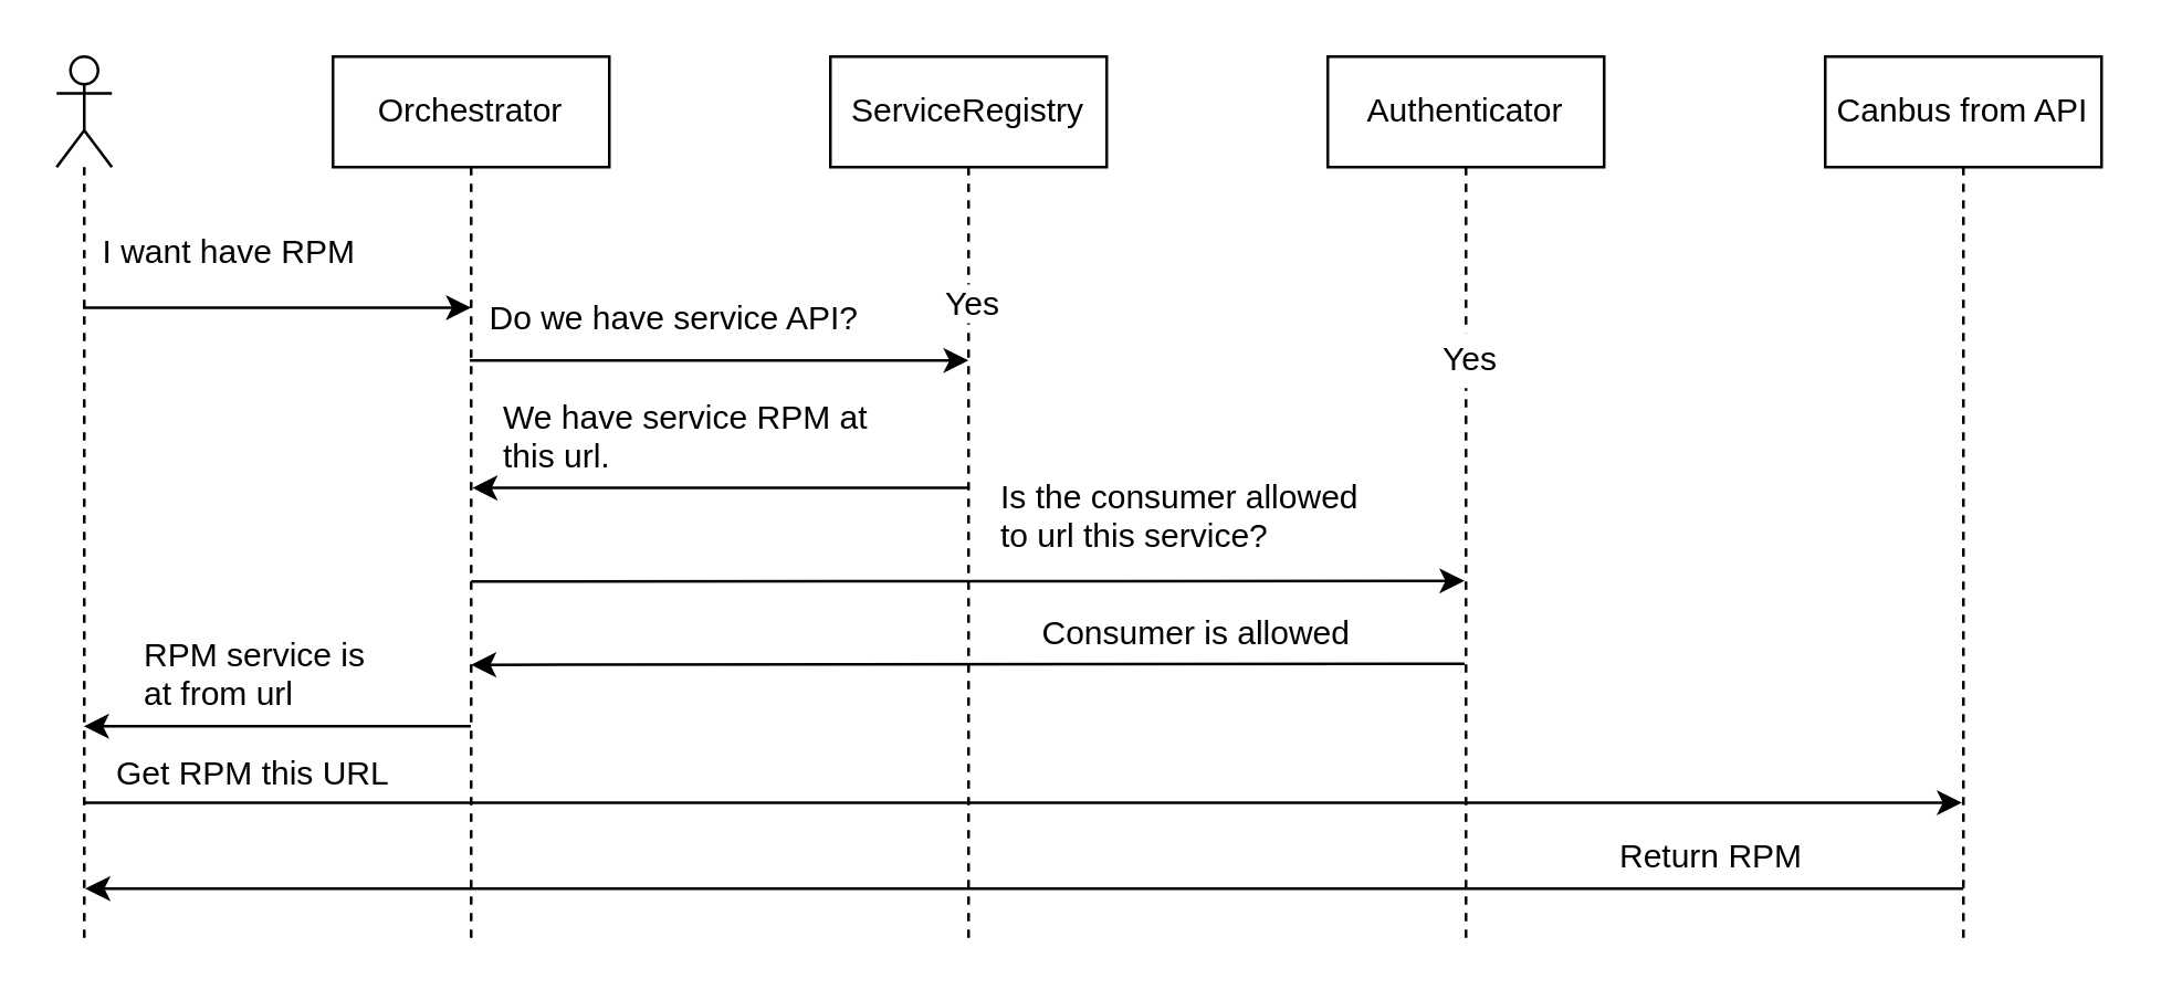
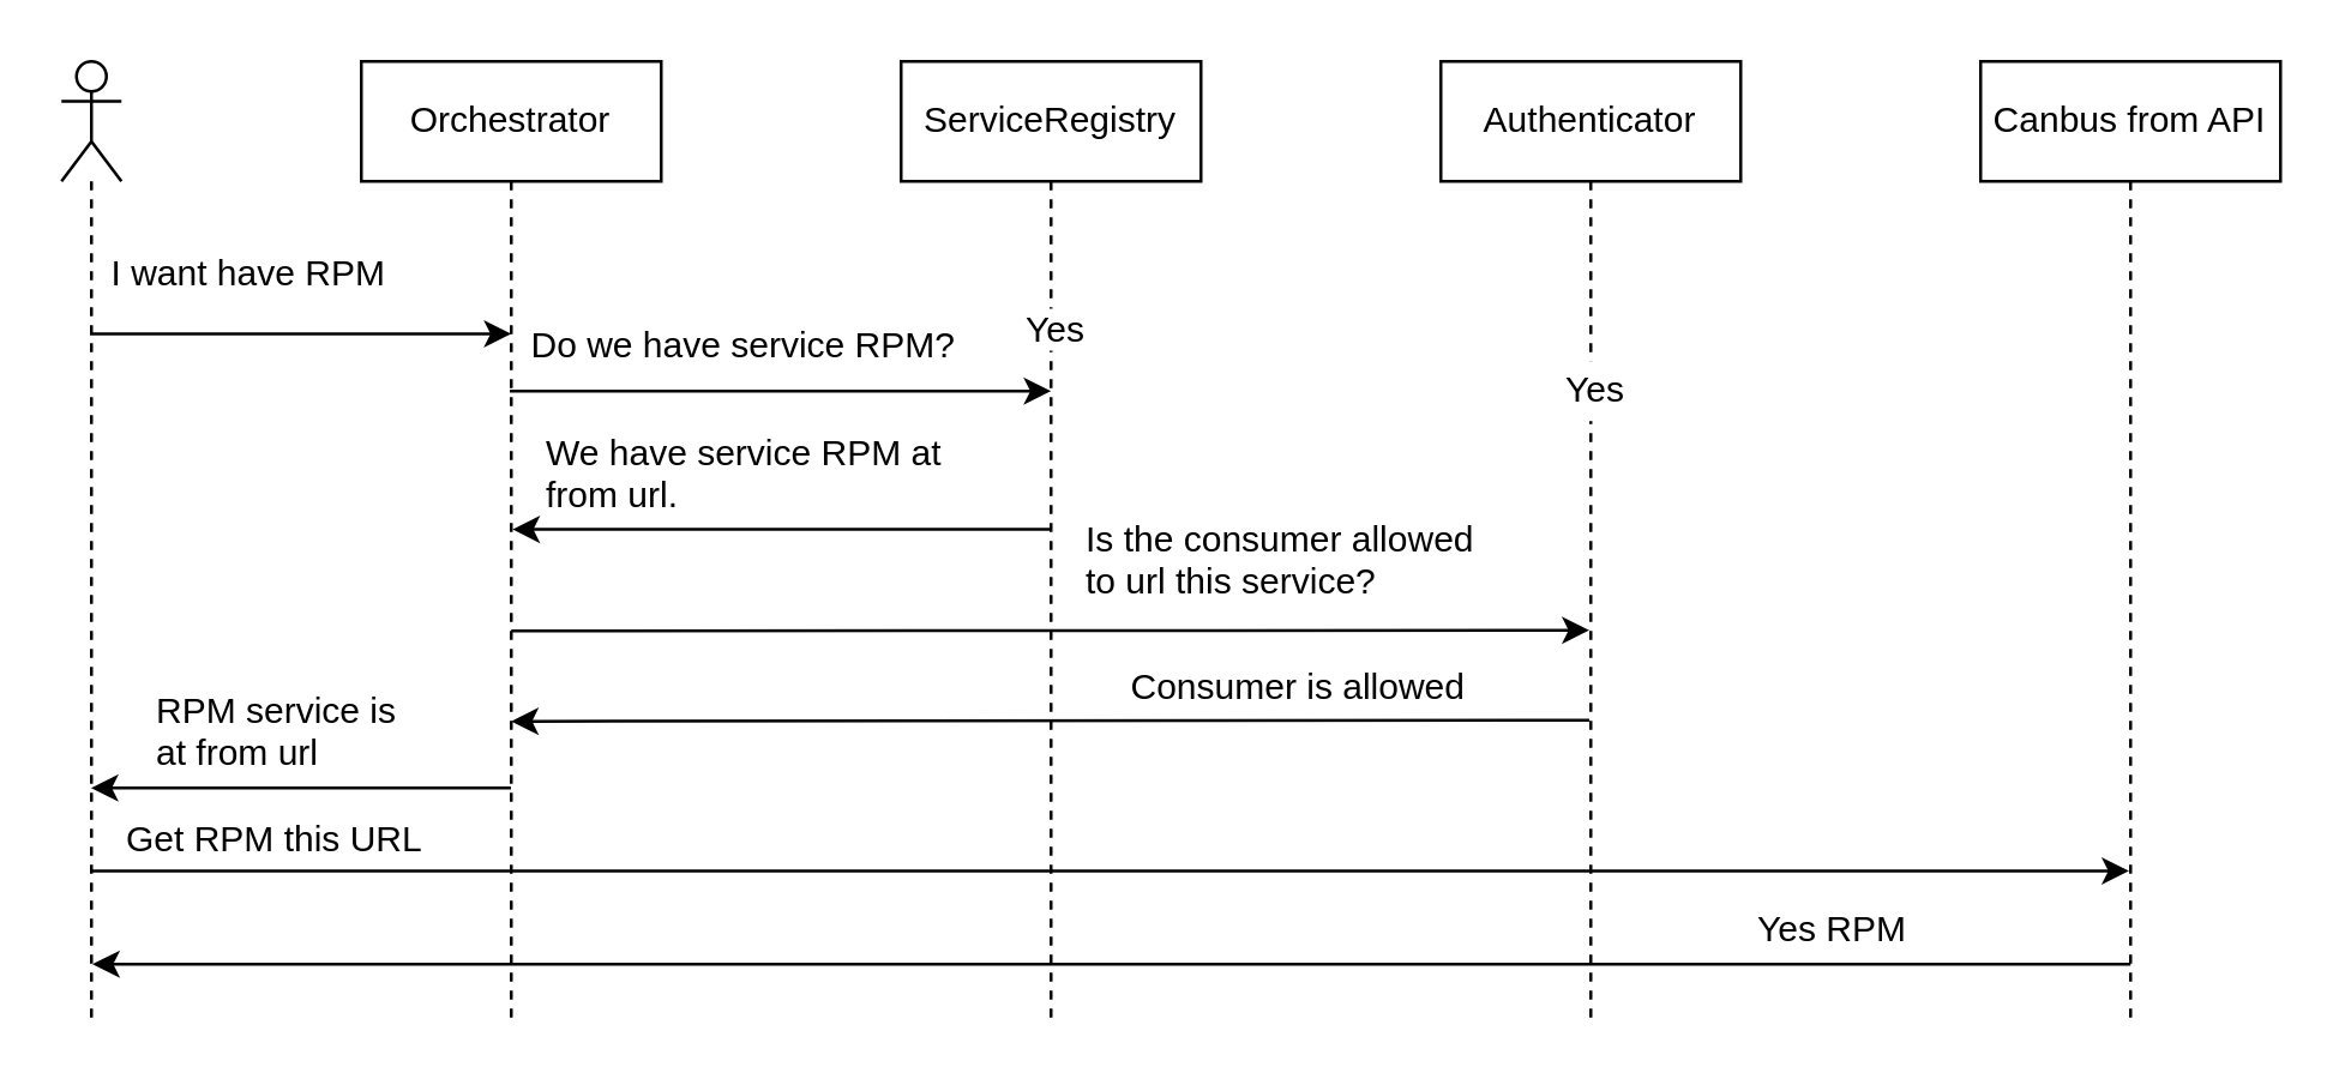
- <mxCell id="11" value="Do we have service API?" style="text;html=1;resizable=0;points=[];autosize=1;align=left;verticalAlign=top;spacingTop=-4;" parent="1" vertex="1"><mxGeometry x="175" y="105" width="170" height="20" as="geometry" /></mxCell>
+ <mxCell id="11" value="Do we have service RPM?" style="text;html=1;resizable=0;points=[];autosize=1;align=left;verticalAlign=top;spacingTop=-4;" parent="1" vertex="1"><mxGeometry x="175" y="105" width="170" height="20" as="geometry" /></mxCell>
- <mxCell id="13" value="&lt;div&gt;We have service RPM at&lt;/div&gt;&lt;div&gt;this url.&lt;br&gt;&lt;/div&gt;" style="text;html=1;resizable=0;points=[];autosize=1;align=left;verticalAlign=top;spacingTop=-4;" parent="1" vertex="1"><mxGeometry x="180" y="141" width="160" height="30" as="geometry" /></mxCell>
+ <mxCell id="13" value="&lt;div&gt;We have service RPM at&lt;/div&gt;&lt;div&gt;from url.&lt;br&gt;&lt;/div&gt;" style="text;html=1;resizable=0;points=[];autosize=1;align=left;verticalAlign=top;spacingTop=-4;" parent="1" vertex="1"><mxGeometry x="180" y="141" width="160" height="30" as="geometry" /></mxCell>
- <mxCell id="24" value="Return RPM" style="text;html=1;resizable=0;points=[];autosize=1;align=left;verticalAlign=top;spacingTop=-4;" parent="1" vertex="1"><mxGeometry x="583.5" y="300" width="90" height="20" as="geometry" /></mxCell>
+ <mxCell id="24" value="Yes RPM" style="text;html=1;resizable=0;points=[];autosize=1;align=left;verticalAlign=top;spacingTop=-4;" parent="1" vertex="1"><mxGeometry x="583.5" y="300" width="90" height="20" as="geometry" /></mxCell>
